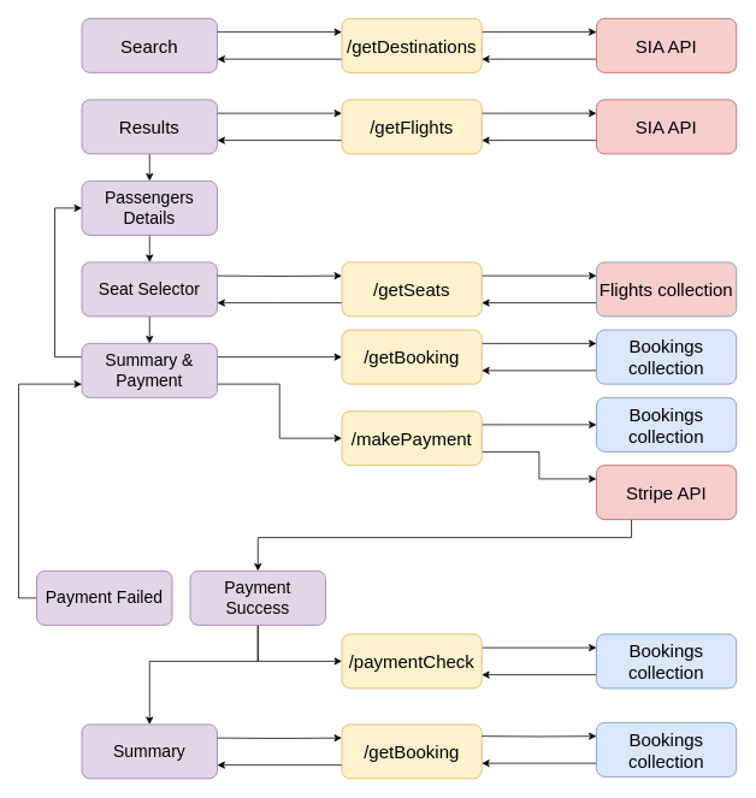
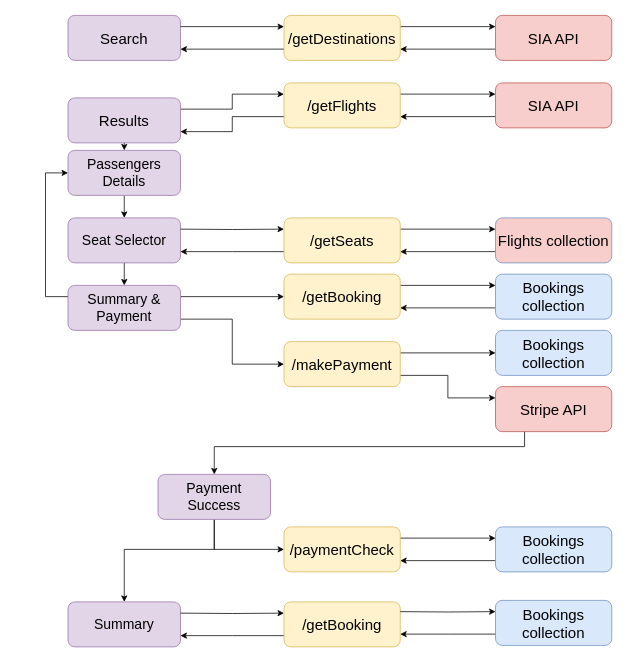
- <mxCell id="5" value="&lt;font style=&quot;font-size: 20px&quot;&gt;Results&lt;/font&gt;" style="rounded=1;whiteSpace=wrap;html=1;fillColor=#e1d5e7;strokeColor=#9673a6;" vertex="1" parent="1"><mxGeometry x="90" y="110" width="150" height="60" as="geometry" /></mxCell>
+ <mxCell id="5" value="&lt;font style=&quot;font-size: 20px&quot;&gt;Results&lt;/font&gt;" style="rounded=1;whiteSpace=wrap;html=1;fillColor=#e1d5e7;strokeColor=#9673a6;" vertex="1" parent="1"><mxGeometry x="90" y="130" width="150" height="60" as="geometry" /></mxCell>
- <mxCell id="37" style="edgeStyle=orthogonalEdgeStyle;rounded=0;orthogonalLoop=1;jettySize=auto;html=1;exitX=0;exitY=0.5;exitDx=0;exitDy=0;fontSize=20;entryX=0;entryY=0.75;entryDx=0;entryDy=0;" edge="1" parent="1" source="38" target="13"><mxGeometry relative="1" as="geometry"><mxPoint x="80" y="420" as="targetPoint" /><Array as="points"><mxPoint x="20" y="662" /><mxPoint x="20" y="425" /></Array></mxGeometry></mxCell>
- <mxCell id="38" value="&lt;span id=&quot;docs-internal-guid-a1184403-7fff-6678-21c6-cd5ee52538a4&quot;&gt;&lt;span style=&quot;font-size: 14pt ; font-family: &amp;#34;arial&amp;#34; ; background-color: transparent ; vertical-align: baseline&quot;&gt;Payment Failed&lt;/span&gt;&lt;/span&gt;" style="rounded=1;whiteSpace=wrap;html=1;fillColor=#e1d5e7;strokeColor=#9673a6;" vertex="1" parent="1"><mxGeometry x="40" y="632" width="150" height="60" as="geometry" /></mxCell>
